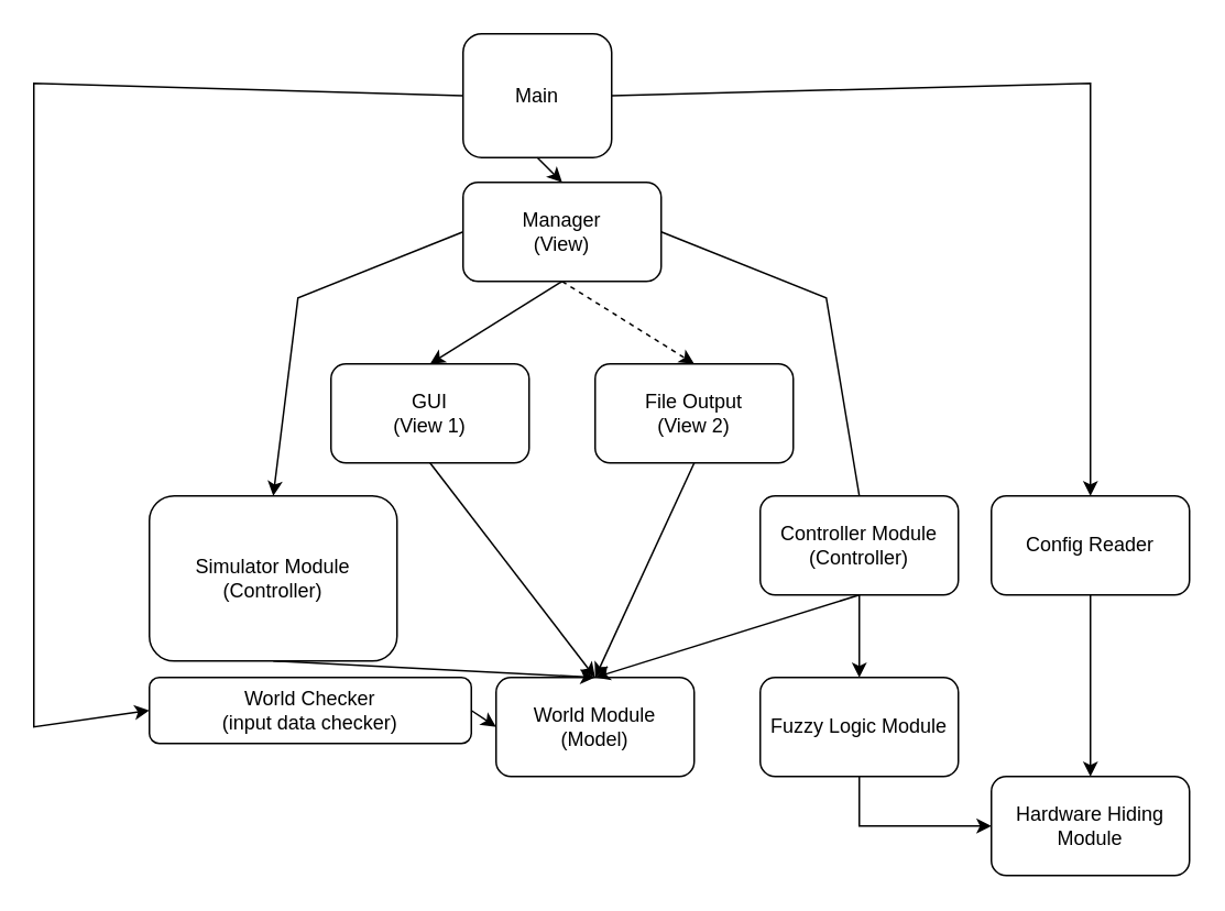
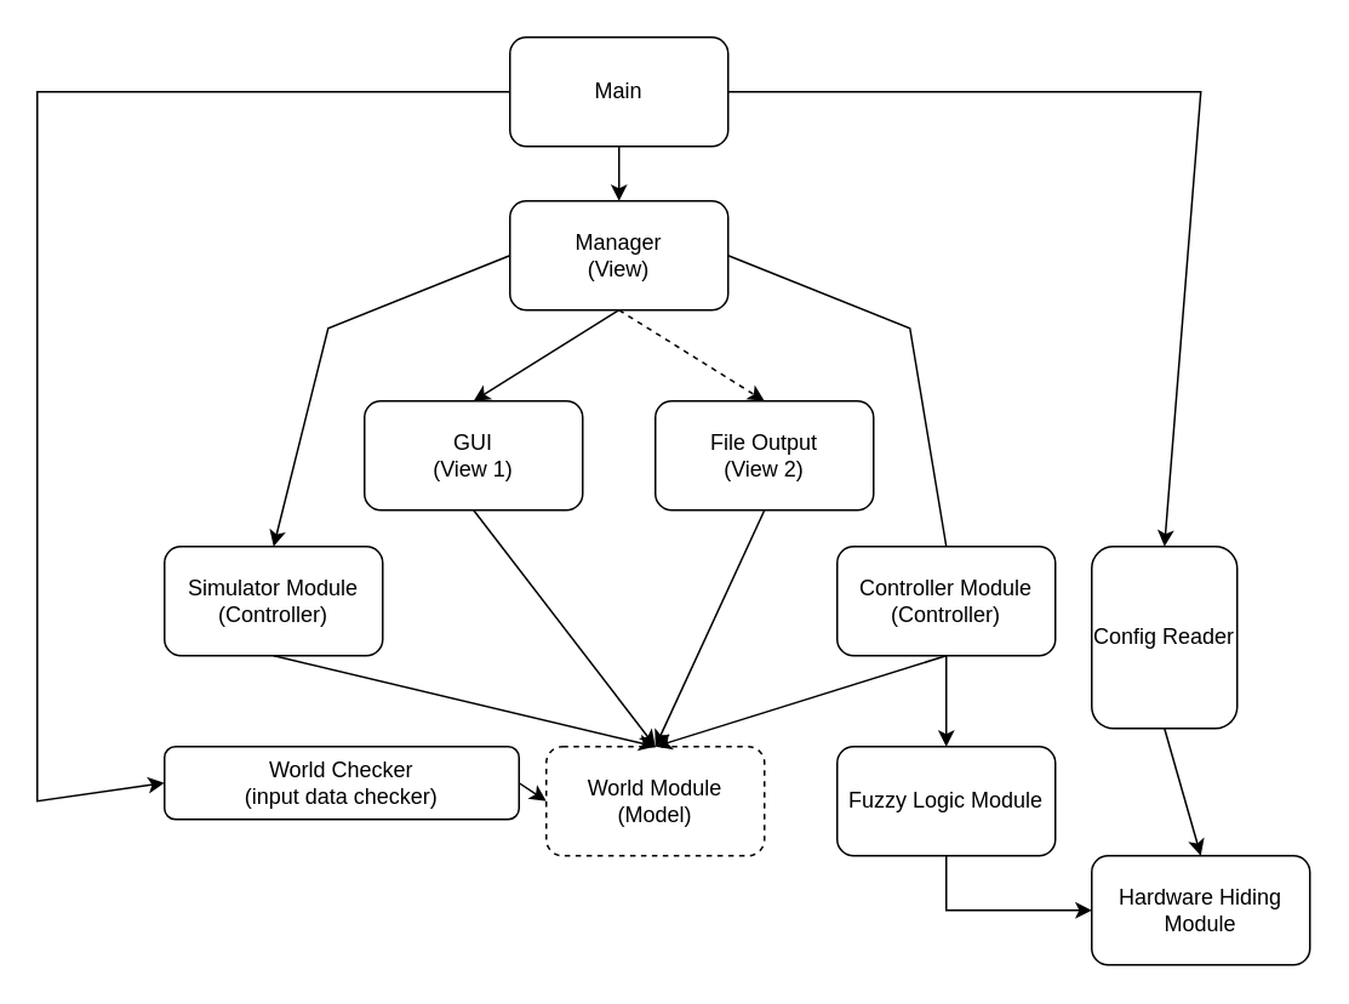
- <mxCell id="21" value="Main" style="rounded=1;whiteSpace=wrap;html=1;" vertex="1" parent="1"><mxGeometry x="280" y="20" width="90" height="75" as="geometry" /></mxCell>
+ <mxCell id="21" value="Main" style="rounded=1;whiteSpace=wrap;html=1;" vertex="1" parent="1"><mxGeometry x="280" y="20" width="120" height="60" as="geometry" /></mxCell>
- <mxCell id="6" value="Config Reader" style="rounded=1;whiteSpace=wrap;html=1;" parent="1" vertex="1"><mxGeometry x="600" y="300" width="120" height="60" as="geometry" /></mxCell>
+ <mxCell id="6" value="Config Reader" style="rounded=1;whiteSpace=wrap;html=1;" parent="1" vertex="1"><mxGeometry x="600" y="300" width="80" height="100" as="geometry" /></mxCell>
- <mxCell id="2" value="Simulator Module&lt;div&gt;(Controller)&lt;/div&gt;" style="rounded=1;whiteSpace=wrap;html=1;" parent="1" vertex="1"><mxGeometry x="90" y="300" width="150" height="100" as="geometry" /></mxCell>
+ <mxCell id="2" value="Simulator Module&lt;div&gt;(Controller)&lt;/div&gt;" style="rounded=1;whiteSpace=wrap;html=1;" parent="1" vertex="1"><mxGeometry x="90" y="300" width="120" height="60" as="geometry" /></mxCell>
- <mxCell id="3" value="World Module&lt;div&gt;(Model)&lt;/div&gt;" style="rounded=1;whiteSpace=wrap;html=1;" parent="1" vertex="1"><mxGeometry x="300" y="410" width="120" height="60" as="geometry" /></mxCell>
+ <mxCell id="3" value="World Module&lt;div&gt;(Model)&lt;/div&gt;" style="rounded=1;whiteSpace=wrap;html=1;dashed=1;" parent="1" vertex="1"><mxGeometry x="300" y="410" width="120" height="60" as="geometry" /></mxCell>
